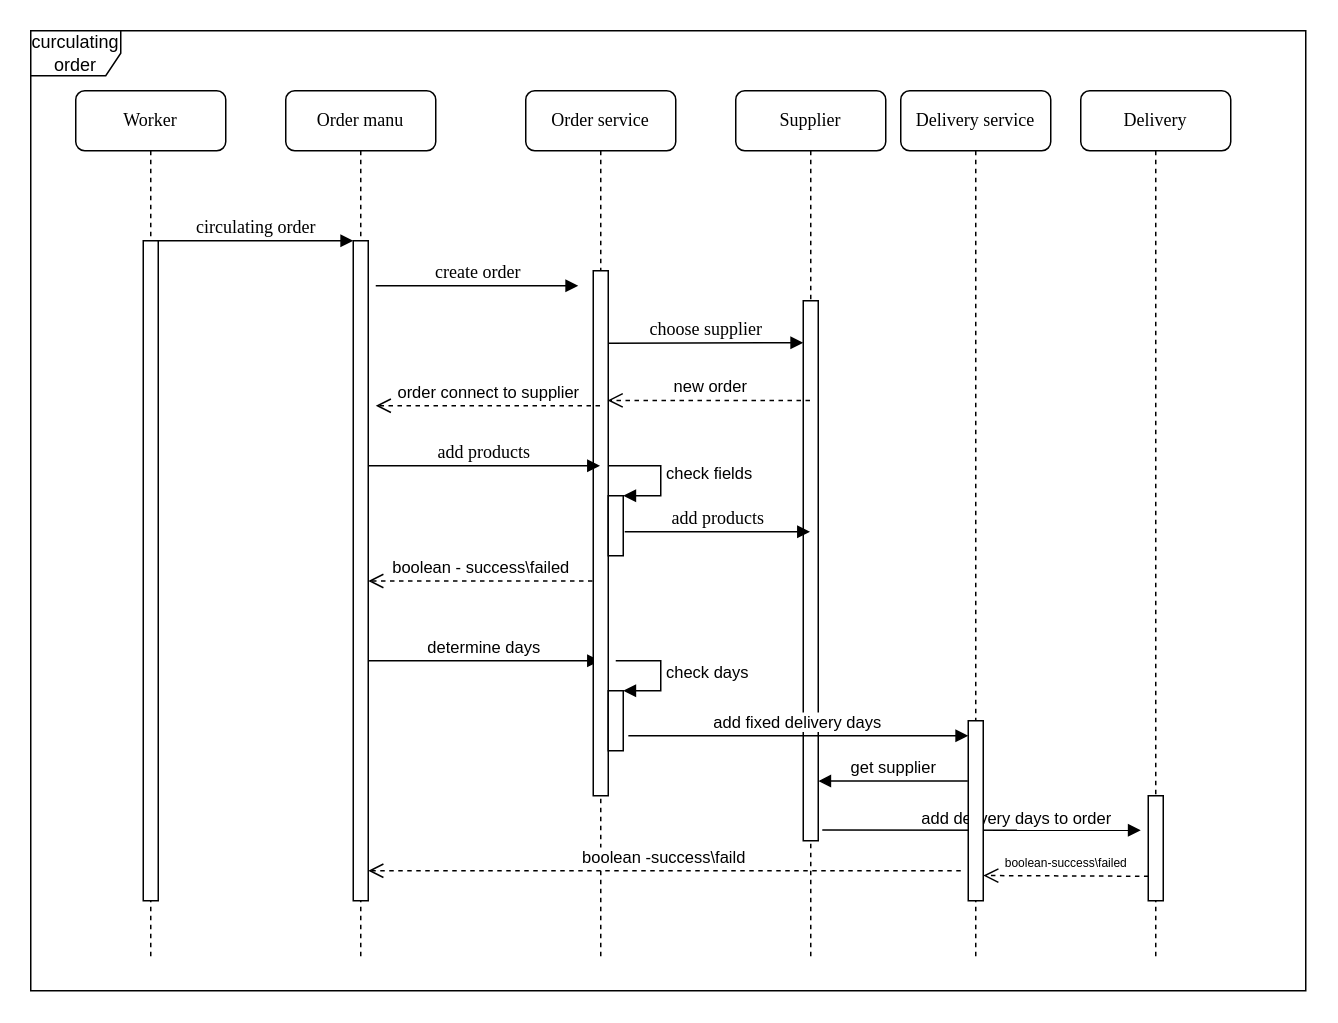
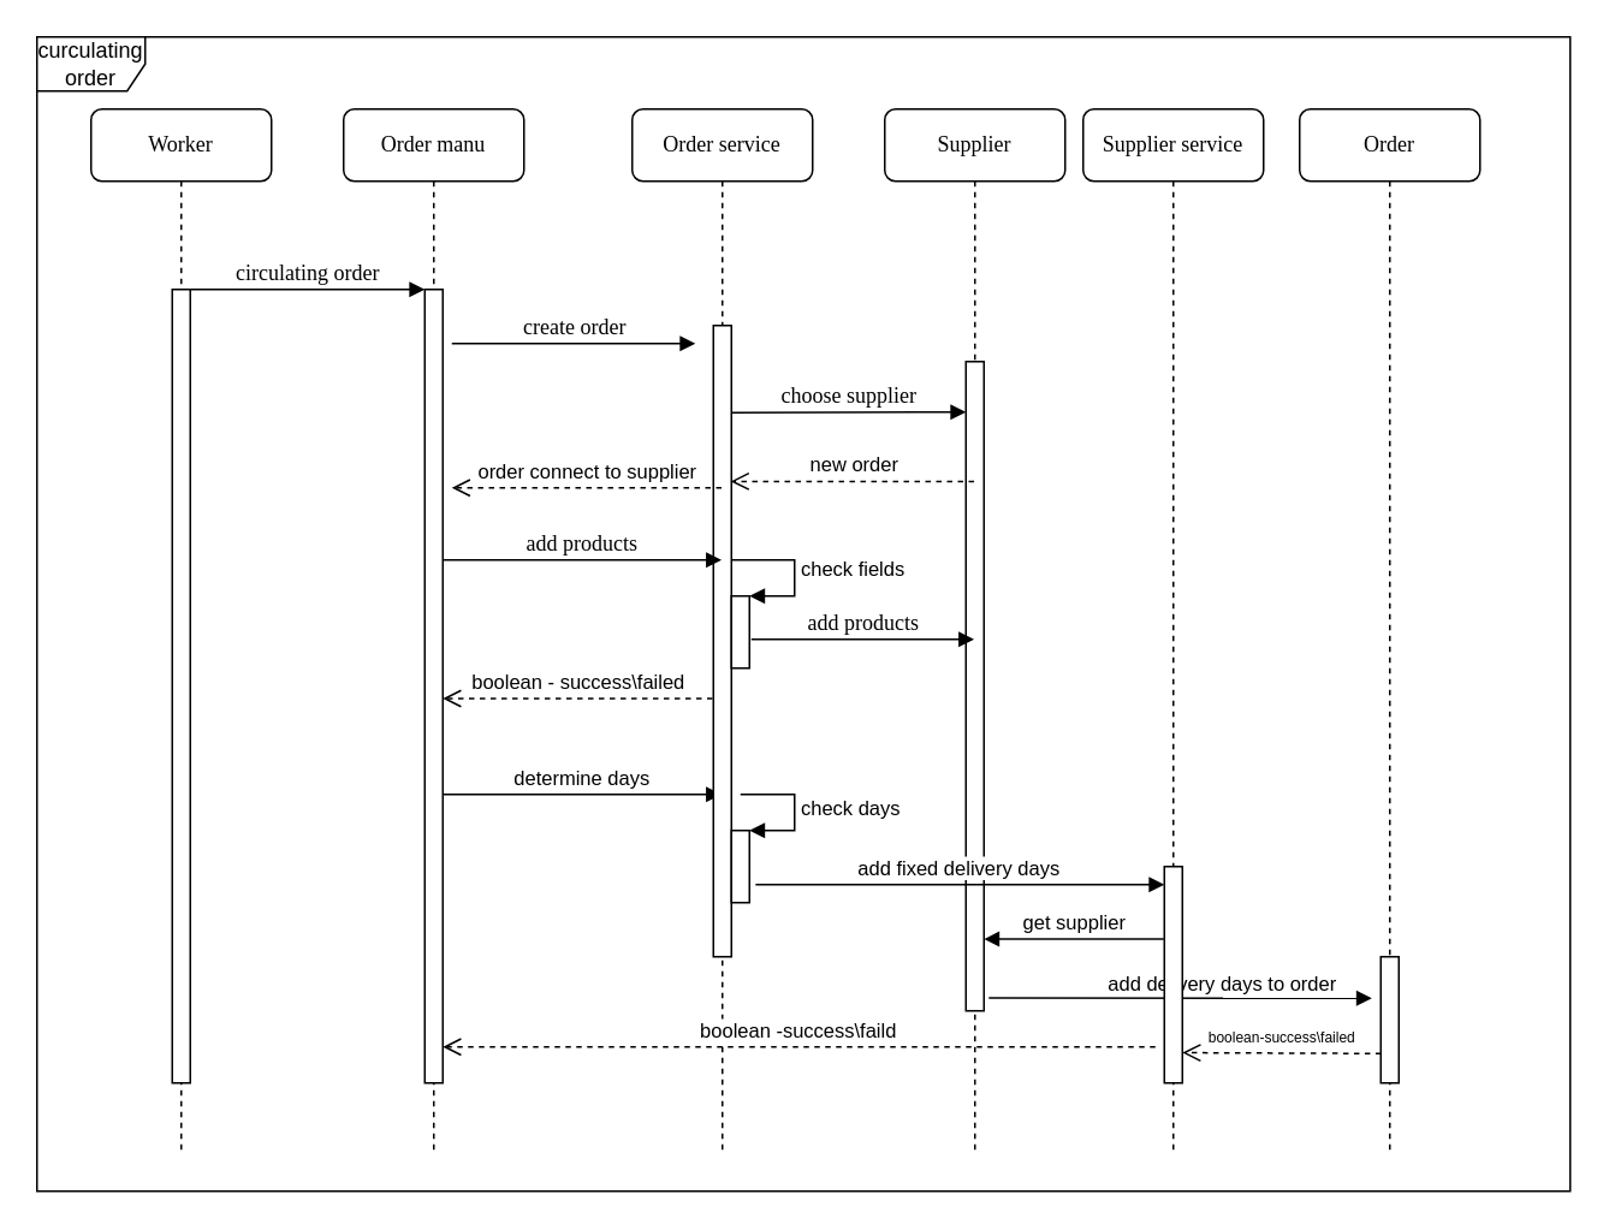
- <mxCell id="25" value="Delivery service" style="shape=umlLifeline;perimeter=lifelinePerimeter;whiteSpace=wrap;html=1;container=1;collapsible=0;recursiveResize=0;outlineConnect=0;rounded=1;shadow=0;comic=0;labelBackgroundColor=none;strokeWidth=1;fontFamily=Verdana;fontSize=12;align=center;" vertex="1" parent="1"><mxGeometry x="600" y="60" width="100" height="580" as="geometry" /></mxCell>
+ <mxCell id="25" value="Supplier service" style="shape=umlLifeline;perimeter=lifelinePerimeter;whiteSpace=wrap;html=1;container=1;collapsible=0;recursiveResize=0;outlineConnect=0;rounded=1;shadow=0;comic=0;labelBackgroundColor=none;strokeWidth=1;fontFamily=Verdana;fontSize=12;align=center;" vertex="1" parent="1"><mxGeometry x="600" y="60" width="100" height="580" as="geometry" /></mxCell>
- <mxCell id="28" value="Delivery" style="shape=umlLifeline;perimeter=lifelinePerimeter;whiteSpace=wrap;html=1;container=1;collapsible=0;recursiveResize=0;outlineConnect=0;rounded=1;shadow=0;comic=0;labelBackgroundColor=none;strokeWidth=1;fontFamily=Verdana;fontSize=12;align=center;" vertex="1" parent="1"><mxGeometry x="720" y="60" width="100" height="580" as="geometry" /></mxCell>
+ <mxCell id="28" value="Order" style="shape=umlLifeline;perimeter=lifelinePerimeter;whiteSpace=wrap;html=1;container=1;collapsible=0;recursiveResize=0;outlineConnect=0;rounded=1;shadow=0;comic=0;labelBackgroundColor=none;strokeWidth=1;fontFamily=Verdana;fontSize=12;align=center;" vertex="1" parent="1"><mxGeometry x="720" y="60" width="100" height="580" as="geometry" /></mxCell>
